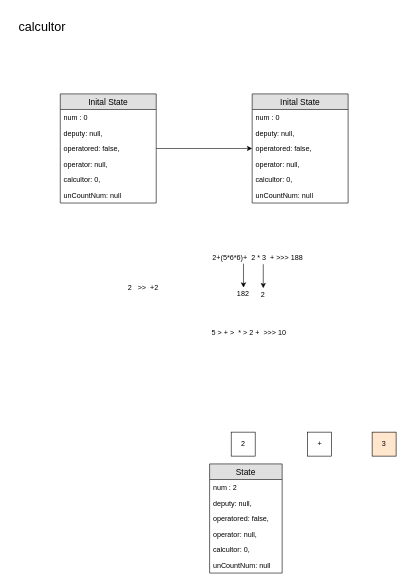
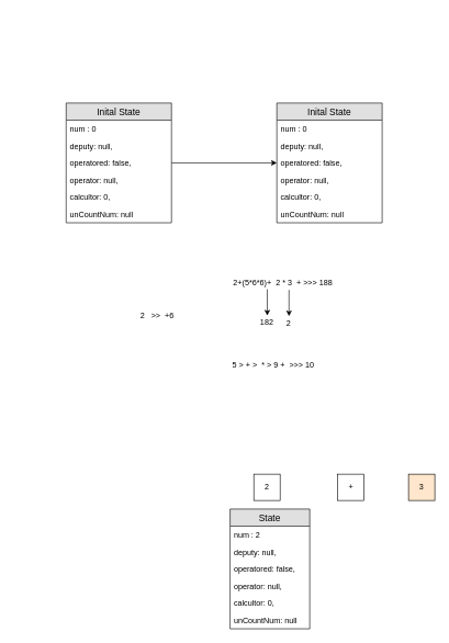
- <mxCell id="17" value="&lt;font style=&quot;font-size: 21px&quot;&gt;calcultor&lt;/font&gt;" style="text;html=1;strokeColor=none;fillColor=none;align=center;verticalAlign=middle;whiteSpace=wrap;rounded=0;" vertex="1" parent="1"><mxGeometry x="20" y="20" width="100" height="45" as="geometry" /></mxCell>
- <mxCell id="24" value="2&amp;nbsp; &amp;nbsp;&amp;gt;&amp;gt;&amp;nbsp; +2&amp;nbsp;" style="text;html=1;strokeColor=none;fillColor=none;align=center;verticalAlign=middle;whiteSpace=wrap;rounded=0;" vertex="1" parent="1"><mxGeometry x="200" y="470" width="80" height="20" as="geometry" /></mxCell>
+ <mxCell id="24" value="2&amp;nbsp; &amp;nbsp;&amp;gt;&amp;gt;&amp;nbsp; +6&amp;nbsp;" style="text;html=1;strokeColor=none;fillColor=none;align=center;verticalAlign=middle;whiteSpace=wrap;rounded=0;" vertex="1" parent="1"><mxGeometry x="200" y="470" width="80" height="20" as="geometry" /></mxCell>
- <mxCell id="23" value="5 &amp;gt; + &amp;gt;&amp;nbsp; * &amp;gt; 2 +&amp;nbsp; &amp;gt;&amp;gt;&amp;gt; 10&amp;nbsp;" style="text;html=1;strokeColor=none;fillColor=none;align=center;verticalAlign=middle;whiteSpace=wrap;rounded=0;" vertex="1" parent="1"><mxGeometry x="333" y="544.5" width="167" height="20" as="geometry" /></mxCell>
+ <mxCell id="23" value="5 &amp;gt; + &amp;gt;&amp;nbsp; * &amp;gt; 9 +&amp;nbsp; &amp;gt;&amp;gt;&amp;gt; 10&amp;nbsp;" style="text;html=1;strokeColor=none;fillColor=none;align=center;verticalAlign=middle;whiteSpace=wrap;rounded=0;" vertex="1" parent="1"><mxGeometry x="333" y="544.5" width="167" height="20" as="geometry" /></mxCell>
